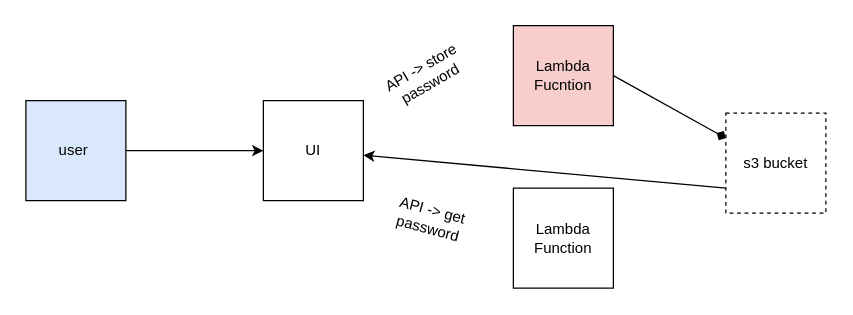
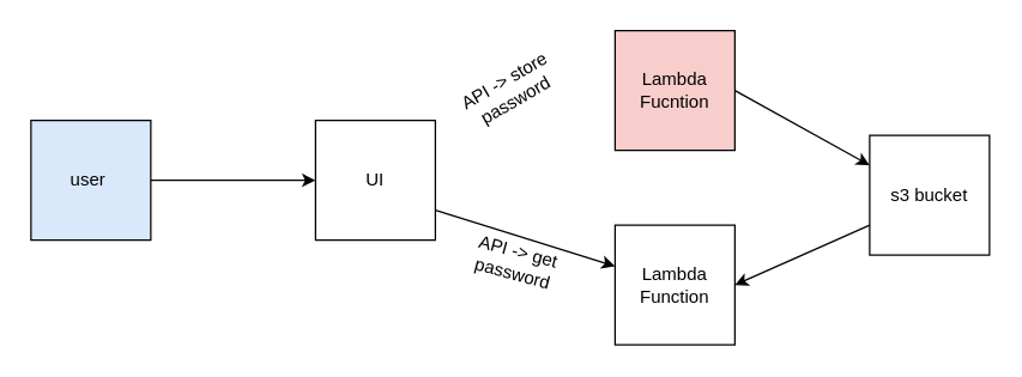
- <mxCell id="11" value="" style="endArrow=diamond;html=1;rounded=0;exitX=1;exitY=0.5;exitDx=0;exitDy=0;entryX=0;entryY=0.25;entryDx=0;entryDy=0;" edge="1" parent="1" source="4" target="5"><mxGeometry width="50" height="50" relative="1" as="geometry"><mxPoint x="320" y="320" as="sourcePoint" /><mxPoint x="370" y="270" as="targetPoint" /></mxGeometry></mxCell>
+ <mxCell id="11" value="" style="endArrow=classic;html=1;rounded=0;exitX=1;exitY=0.5;exitDx=0;exitDy=0;entryX=0;entryY=0.25;entryDx=0;entryDy=0;" edge="1" parent="1" source="4" target="5"><mxGeometry width="50" height="50" relative="1" as="geometry"><mxPoint x="320" y="320" as="sourcePoint" /><mxPoint x="370" y="270" as="targetPoint" /></mxGeometry></mxCell>
- <mxCell id="5" value="s3 bucket" style="whiteSpace=wrap;html=1;aspect=fixed;dashed=1;" vertex="1" parent="1"><mxGeometry x="580" y="90" width="80" height="80" as="geometry" /></mxCell>
+ <mxCell id="5" value="s3 bucket" style="whiteSpace=wrap;html=1;aspect=fixed;" vertex="1" parent="1"><mxGeometry x="580" y="90" width="80" height="80" as="geometry" /></mxCell>
- <mxCell id="12" value="" style="endArrow=classic;html=1;rounded=0;exitX=0;exitY=0.75;exitDx=0;exitDy=0;" edge="1" parent="1" source="5" target="3"><mxGeometry width="50" height="50" relative="1" as="geometry"><mxPoint x="320" y="320" as="sourcePoint" /><mxPoint x="370" y="270" as="targetPoint" /></mxGeometry></mxCell>
+ <mxCell id="12" value="" style="endArrow=classic;html=1;rounded=0;exitX=0;exitY=0.75;exitDx=0;exitDy=0;entryX=1;entryY=0.5;entryDx=0;entryDy=0;" edge="1" parent="1" source="5" target="7"><mxGeometry width="50" height="50" relative="1" as="geometry"><mxPoint x="320" y="320" as="sourcePoint" /><mxPoint x="370" y="270" as="targetPoint" /></mxGeometry></mxCell>
+ <mxCell id="8" value="" style="endArrow=classic;html=1;rounded=0;exitX=1;exitY=0.75;exitDx=0;exitDy=0;" edge="1" parent="1" source="3" target="7"><mxGeometry width="50" height="50" relative="1" as="geometry"><mxPoint x="320" y="350" as="sourcePoint" /><mxPoint x="370" y="300" as="targetPoint" /></mxGeometry></mxCell>
